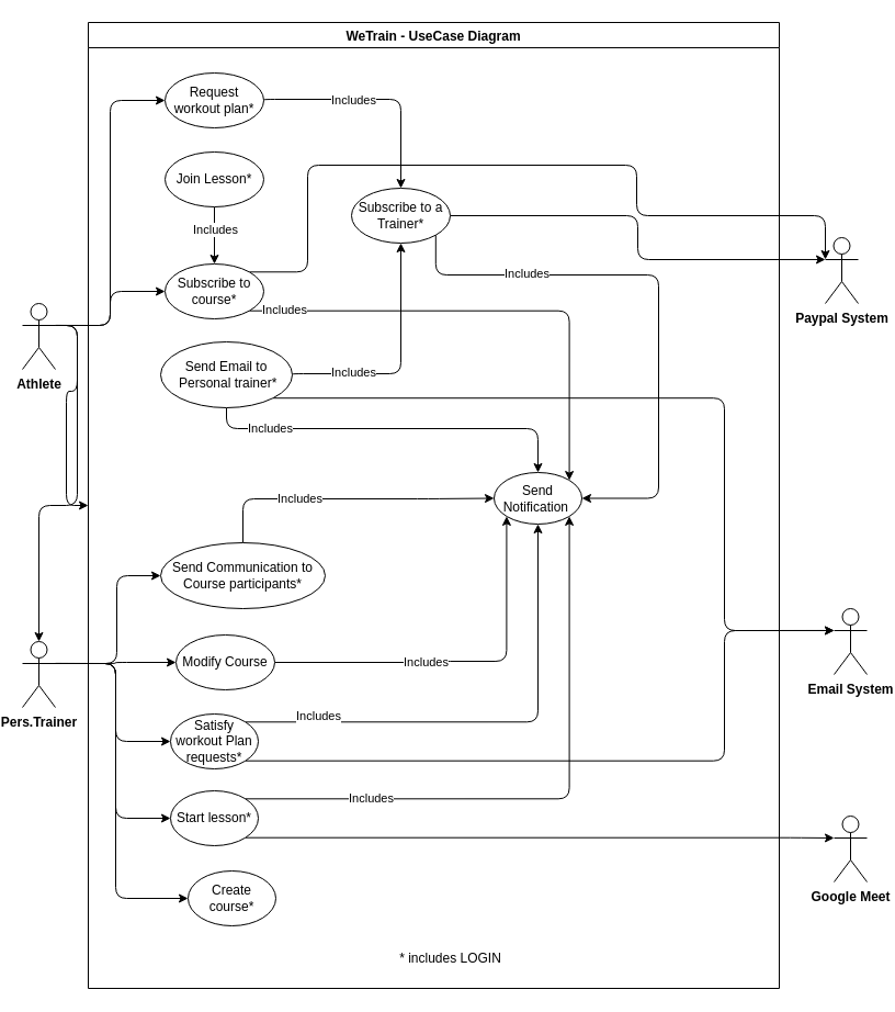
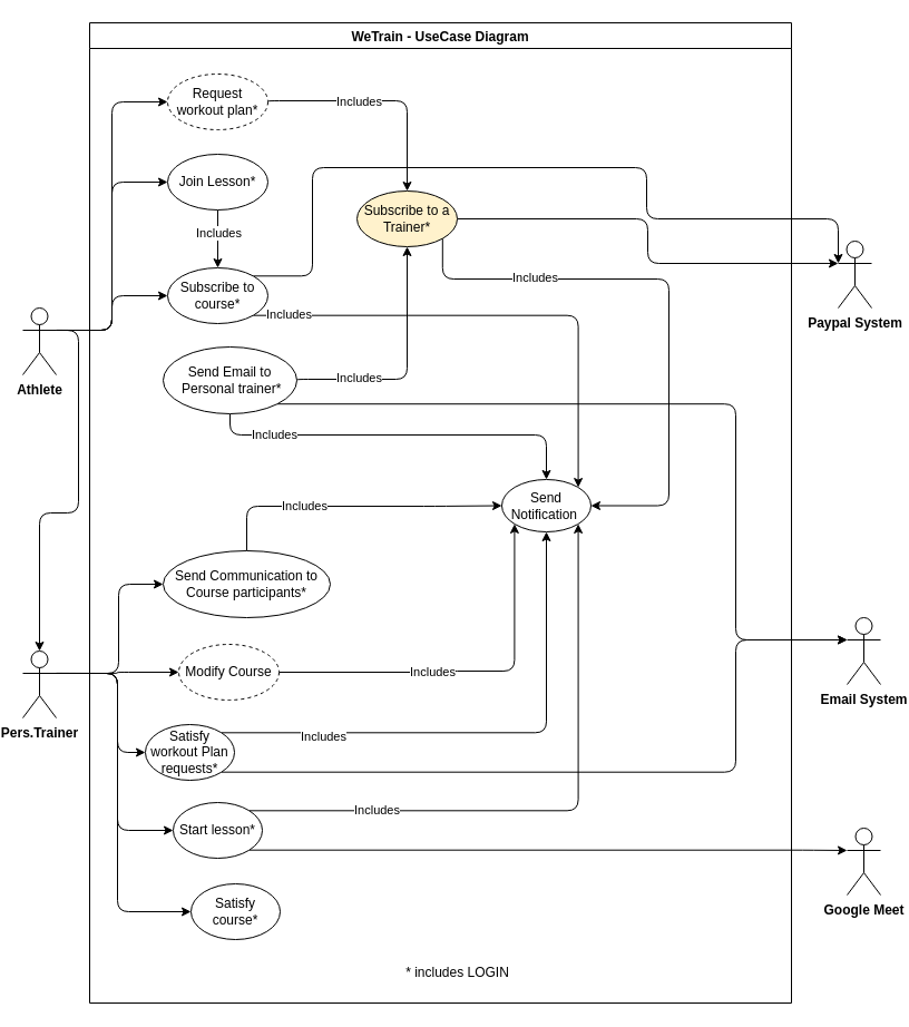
- <mxCell id="30" value="Request workout plan*" style="ellipse;whiteSpace=wrap;html=1;rounded=1;" parent="1" vertex="1"><mxGeometry x="150" y="66" width="90" height="50" as="geometry" /></mxCell>
+ <mxCell id="30" value="Request workout plan*" style="ellipse;whiteSpace=wrap;html=1;rounded=1;dashed=1;" parent="1" vertex="1"><mxGeometry x="150" y="66" width="90" height="50" as="geometry" /></mxCell>
- <mxCell id="45" value="Subscribe to a Trainer*" style="ellipse;whiteSpace=wrap;html=1;rounded=1;" parent="1" vertex="1"><mxGeometry x="320" y="171" width="90" height="50" as="geometry" /></mxCell>
+ <mxCell id="45" value="Subscribe to a Trainer*" style="ellipse;whiteSpace=wrap;html=1;rounded=1;fillColor=#fff2cc;" parent="1" vertex="1"><mxGeometry x="320" y="171" width="90" height="50" as="geometry" /></mxCell>
- <mxCell id="5" style="edgeStyle=orthogonalEdgeStyle;rounded=1;orthogonalLoop=1;jettySize=auto;html=1;exitX=1;exitY=0.333;exitDx=0;exitDy=0;exitPerimeter=0;" parent="1" source="6" target="53" edge="1"><mxGeometry relative="1" as="geometry" /></mxCell>
+ <mxCell id="5" style="edgeStyle=orthogonalEdgeStyle;rounded=1;orthogonalLoop=1;jettySize=auto;html=1;exitX=1;exitY=0.333;exitDx=0;exitDy=0;exitPerimeter=0;entryX=0;entryY=0.5;entryDx=0;entryDy=0;" parent="1" source="6" target="51" edge="1"><mxGeometry relative="1" as="geometry" /></mxCell>
- <mxCell id="17" value="Modify Course" style="ellipse;whiteSpace=wrap;html=1;rounded=1;" parent="1" vertex="1"><mxGeometry x="160" y="578" width="90" height="50" as="geometry" /></mxCell>
+ <mxCell id="17" value="Modify Course" style="ellipse;whiteSpace=wrap;html=1;rounded=1;dashed=1;" parent="1" vertex="1"><mxGeometry x="160" y="578" width="90" height="50" as="geometry" /></mxCell>
- <mxCell id="52" value="Satisfy workout Plan requests*" style="ellipse;whiteSpace=wrap;html=1;rounded=1;" parent="1" vertex="1"><mxGeometry x="155" y="650" width="80" height="50" as="geometry" /></mxCell>
+ <mxCell id="52" value="Satisfy workout Plan requests*" style="ellipse;whiteSpace=wrap;html=1;rounded=1;" parent="1" vertex="1"><mxGeometry x="130" y="650" width="80" height="50" as="geometry" /></mxCell>
- <mxCell id="35" value="Create course*" style="ellipse;whiteSpace=wrap;html=1;rounded=1;" parent="1" vertex="1"><mxGeometry x="171" y="793" width="80" height="50" as="geometry" /></mxCell>
+ <mxCell id="35" value="Satisfy course*" style="ellipse;whiteSpace=wrap;html=1;rounded=1;" parent="1" vertex="1"><mxGeometry x="171" y="793" width="80" height="50" as="geometry" /></mxCell>
